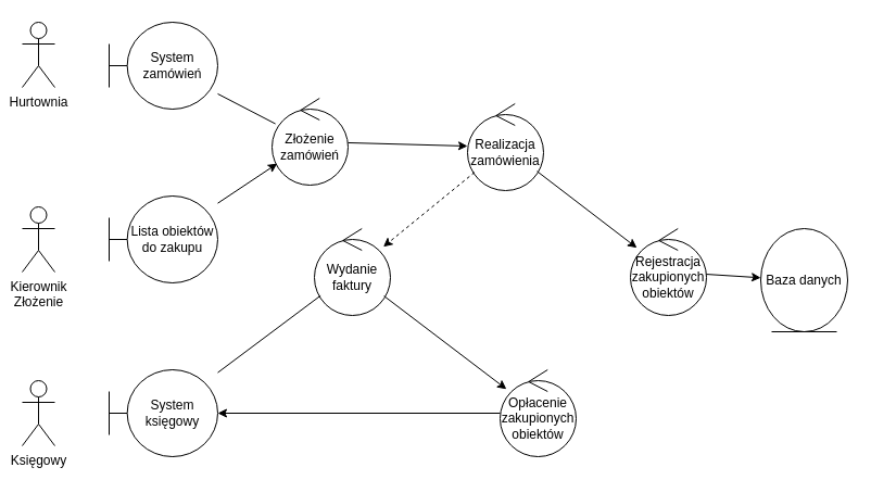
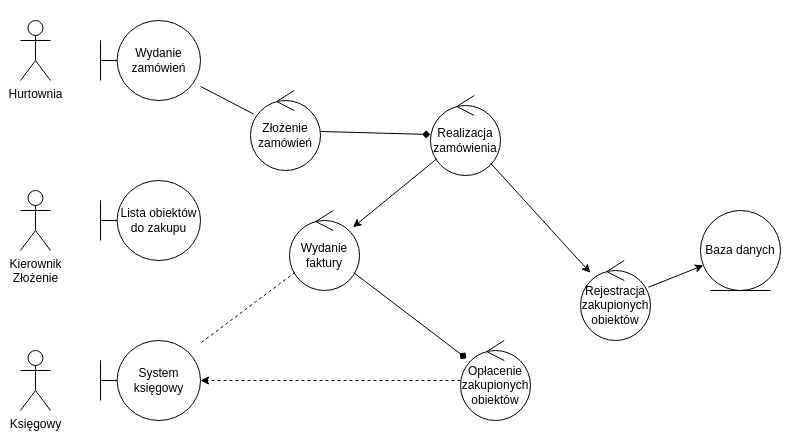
- <mxCell id="6" value="System zamówień" style="shape=umlBoundary;whiteSpace=wrap;html=1;" vertex="1" parent="1"><mxGeometry x="100" y="20" width="100" height="80" as="geometry" /></mxCell>
+ <mxCell id="6" value="Wydanie zamówień" style="shape=umlBoundary;whiteSpace=wrap;html=1;" vertex="1" parent="1"><mxGeometry x="100" y="20" width="100" height="80" as="geometry" /></mxCell>
- <mxCell id="20" value="" style="endArrow=classic;html=1;rounded=0;" edge="1" parent="1" source="8" target="19"><mxGeometry width="50" height="50" relative="1" as="geometry"><mxPoint x="370" y="230" as="sourcePoint" /><mxPoint x="420" y="180" as="targetPoint" /></mxGeometry></mxCell>
+ <mxCell id="20" value="" style="endArrow=diamond;html=1;rounded=0;" edge="1" parent="1" source="8" target="19"><mxGeometry width="50" height="50" relative="1" as="geometry"><mxPoint x="370" y="230" as="sourcePoint" /><mxPoint x="420" y="180" as="targetPoint" /></mxGeometry></mxCell>
- <mxCell id="9" value="" style="endArrow=classic;html=1;rounded=0;" edge="1" parent="1" source="7" target="8"><mxGeometry width="50" height="50" relative="1" as="geometry"><mxPoint x="330" y="230" as="sourcePoint" /><mxPoint x="380" y="180" as="targetPoint" /></mxGeometry></mxCell>
- <mxCell id="22" value="" style="endArrow=classic;html=1;rounded=0;dashed=1;" edge="1" parent="1" source="19" target="14"><mxGeometry width="50" height="50" relative="1" as="geometry"><mxPoint x="370" y="230" as="sourcePoint" /><mxPoint x="420" y="180" as="targetPoint" /></mxGeometry></mxCell>
+ <mxCell id="22" value="" style="endArrow=classic;html=1;rounded=0;" edge="1" parent="1" source="19" target="14"><mxGeometry width="50" height="50" relative="1" as="geometry"><mxPoint x="370" y="230" as="sourcePoint" /><mxPoint x="420" y="180" as="targetPoint" /></mxGeometry></mxCell>
- <mxCell id="12" value="Rejestracja zakupionych obiektów" style="ellipse;shape=umlControl;whiteSpace=wrap;html=1;" vertex="1" parent="1"><mxGeometry x="580" y="210" width="70" height="80" as="geometry" /></mxCell>
+ <mxCell id="12" value="Rejestracja zakupionych obiektów" style="ellipse;shape=umlControl;whiteSpace=wrap;html=1;" vertex="1" parent="1"><mxGeometry x="580" y="260" width="70" height="80" as="geometry" /></mxCell>
- <mxCell id="11" value="Baza danych" style="ellipse;shape=umlEntity;whiteSpace=wrap;html=1;" vertex="1" parent="1"><mxGeometry x="700" y="210" width="80" height="95" as="geometry" /></mxCell>
+ <mxCell id="11" value="Baza danych" style="ellipse;shape=umlEntity;whiteSpace=wrap;html=1;" vertex="1" parent="1"><mxGeometry x="700" y="210" width="80" height="80" as="geometry" /></mxCell>
- <mxCell id="18" value="" style="endArrow=none;html=1;rounded=0;" edge="1" parent="1" source="14" target="5"><mxGeometry width="50" height="50" relative="1" as="geometry"><mxPoint x="370" y="230" as="sourcePoint" /><mxPoint x="420" y="180" as="targetPoint" /></mxGeometry></mxCell>
+ <mxCell id="18" value="" style="endArrow=none;html=1;rounded=0;dashed=1;" edge="1" parent="1" source="14" target="5"><mxGeometry width="50" height="50" relative="1" as="geometry"><mxPoint x="370" y="230" as="sourcePoint" /><mxPoint x="420" y="180" as="targetPoint" /></mxGeometry></mxCell>
- <mxCell id="17" value="" style="endArrow=classic;html=1;rounded=0;" edge="1" parent="1" source="14" target="13"><mxGeometry width="50" height="50" relative="1" as="geometry"><mxPoint x="370" y="270" as="sourcePoint" /><mxPoint x="450" y="390" as="targetPoint" /></mxGeometry></mxCell>
+ <mxCell id="17" value="" style="endArrow=diamond;html=1;rounded=0;" edge="1" parent="1" source="14" target="13"><mxGeometry width="50" height="50" relative="1" as="geometry"><mxPoint x="370" y="270" as="sourcePoint" /><mxPoint x="450" y="390" as="targetPoint" /></mxGeometry></mxCell>
- <mxCell id="16" value="" style="endArrow=classic;html=1;rounded=0;" edge="1" parent="1" source="13" target="5"><mxGeometry width="50" height="50" relative="1" as="geometry"><mxPoint x="370" y="230" as="sourcePoint" /><mxPoint x="420" y="180" as="targetPoint" /></mxGeometry></mxCell>
+ <mxCell id="16" value="" style="endArrow=classic;html=1;rounded=0;dashed=1;" edge="1" parent="1" source="13" target="5"><mxGeometry width="50" height="50" relative="1" as="geometry"><mxPoint x="370" y="230" as="sourcePoint" /><mxPoint x="420" y="180" as="targetPoint" /></mxGeometry></mxCell>
